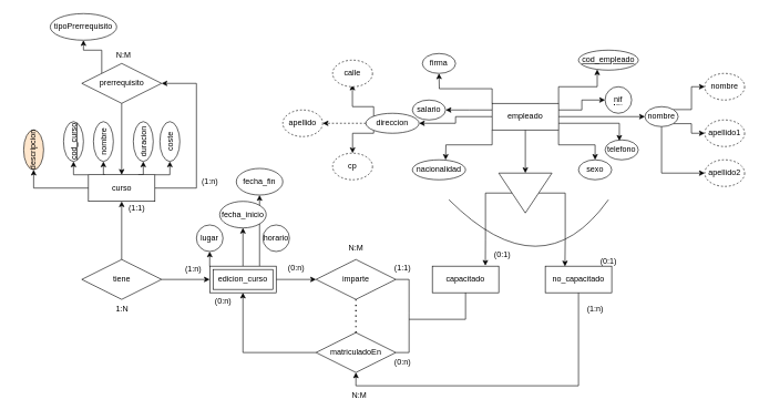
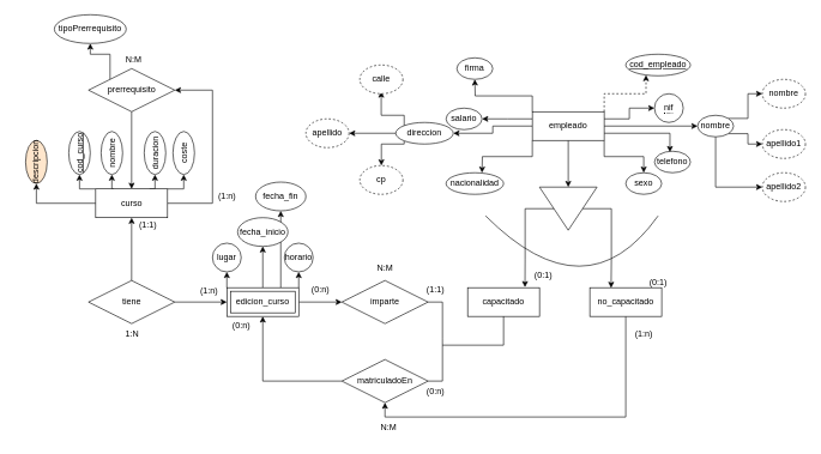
- <mxCell id="16" style="edgeStyle=orthogonalEdgeStyle;rounded=0;orthogonalLoop=1;jettySize=auto;html=1;exitX=1;exitY=0;exitDx=0;exitDy=0;entryX=0.313;entryY=0.967;entryDx=0;entryDy=0;entryPerimeter=0;" edge="1" parent="1" source="25" target="44"><mxGeometry relative="1" as="geometry"><mxPoint x="890" y="110" as="targetPoint" /></mxGeometry></mxCell>
+ <mxCell id="16" style="edgeStyle=orthogonalEdgeStyle;rounded=0;orthogonalLoop=1;jettySize=auto;html=1;exitX=1;exitY=0;exitDx=0;exitDy=0;entryX=0.313;entryY=0.967;entryDx=0;entryDy=0;entryPerimeter=0;dashed=1;" edge="1" parent="1" source="25" target="44"><mxGeometry relative="1" as="geometry"><mxPoint x="890" y="110" as="targetPoint" /></mxGeometry></mxCell>
- <mxCell id="59" style="edgeStyle=orthogonalEdgeStyle;rounded=0;orthogonalLoop=1;jettySize=auto;html=1;exitX=0;exitY=0.5;exitDx=0;exitDy=0;entryX=1;entryY=0.5;entryDx=0;entryDy=0;dashed=1;" edge="1" parent="1" source="61" target="63"><mxGeometry relative="1" as="geometry"><mxPoint x="490" y="185" as="targetPoint" /></mxGeometry></mxCell>
+ <mxCell id="59" style="edgeStyle=orthogonalEdgeStyle;rounded=0;orthogonalLoop=1;jettySize=auto;html=1;exitX=0;exitY=0.5;exitDx=0;exitDy=0;entryX=1;entryY=0.5;entryDx=0;entryDy=0;" edge="1" parent="1" source="61" target="63"><mxGeometry relative="1" as="geometry"><mxPoint x="490" y="185" as="targetPoint" /></mxGeometry></mxCell>
+ <mxCell id="10" style="edgeStyle=orthogonalEdgeStyle;rounded=0;orthogonalLoop=1;jettySize=auto;html=1;exitX=1;exitY=0;exitDx=0;exitDy=0;entryX=0.5;entryY=1;entryDx=0;entryDy=0;" edge="1" parent="1" source="14" target="37"><mxGeometry relative="1" as="geometry" /></mxCell>
- <mxCell id="83" value="" style="endArrow=none;dashed=1;html=1;dashPattern=1 3;strokeWidth=2;rounded=0;exitX=0.5;exitY=0;exitDx=0;exitDy=0;entryX=0.5;entryY=1;entryDx=0;entryDy=0;" edge="1" parent="1" source="71" target="26"><mxGeometry width="50" height="50" relative="1" as="geometry"><mxPoint x="505" y="360" as="sourcePoint" /><mxPoint x="555" y="310" as="targetPoint" /></mxGeometry></mxCell>
